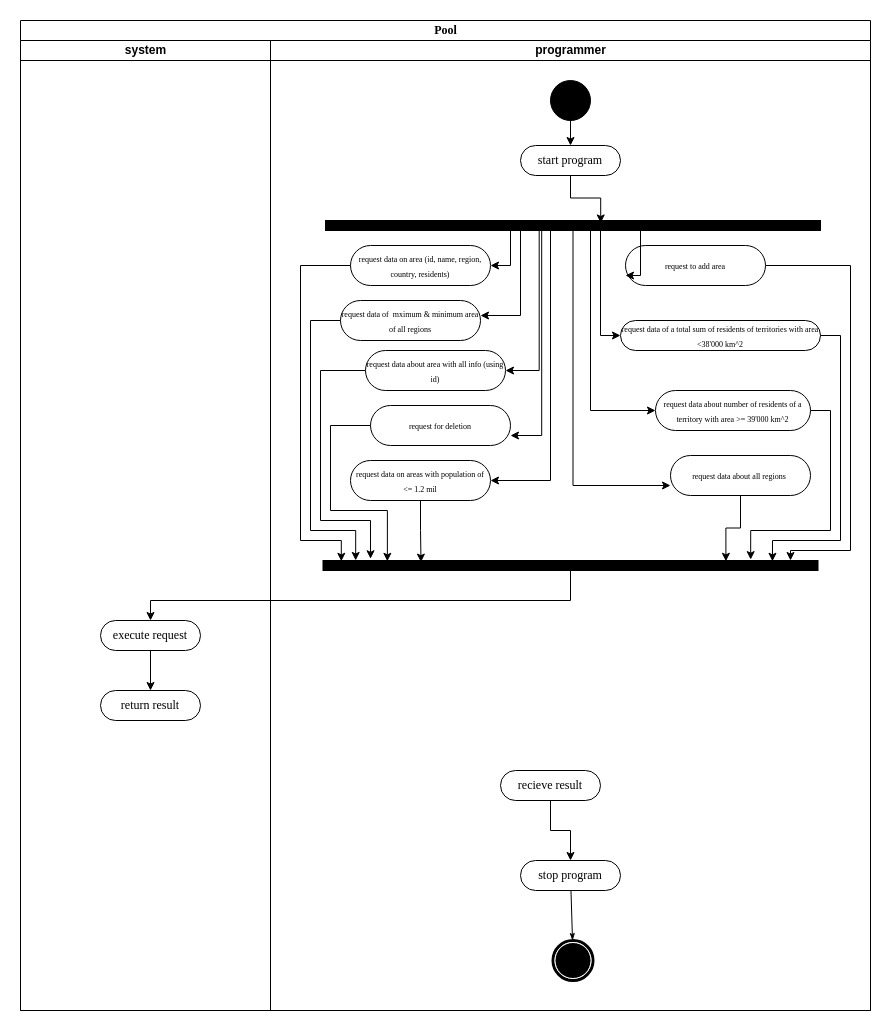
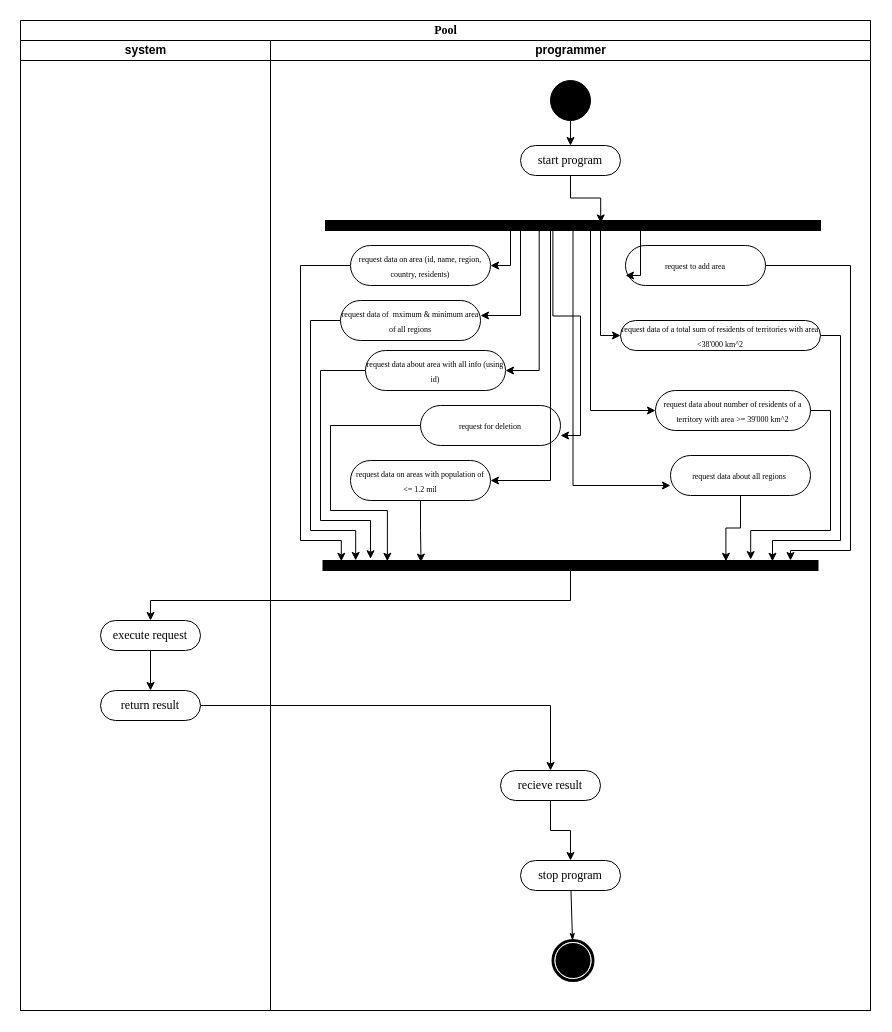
- <mxCell id="26" value="&lt;font style=&quot;font-size: 8px;&quot;&gt;request for deletion&lt;/font&gt;" style="rounded=1;whiteSpace=wrap;html=1;shadow=0;comic=0;labelBackgroundColor=none;strokeWidth=1;fontFamily=Verdana;fontSize=12;align=center;arcSize=50;" vertex="1" parent="8"><mxGeometry x="100" y="365" width="140" height="40" as="geometry" /></mxCell>
+ <mxCell id="26" value="&lt;font style=&quot;font-size: 8px;&quot;&gt;request for deletion&lt;/font&gt;" style="rounded=1;whiteSpace=wrap;html=1;shadow=0;comic=0;labelBackgroundColor=none;strokeWidth=1;fontFamily=Verdana;fontSize=12;align=center;arcSize=50;" vertex="1" parent="8"><mxGeometry x="150" y="365" width="140" height="40" as="geometry" /></mxCell>
+ <mxCell id="48" style="edgeStyle=orthogonalEdgeStyle;rounded=0;orthogonalLoop=1;jettySize=auto;html=1;entryX=0.5;entryY=0;entryDx=0;entryDy=0;" edge="1" parent="2" source="6" target="19"><mxGeometry relative="1" as="geometry" /></mxCell>
